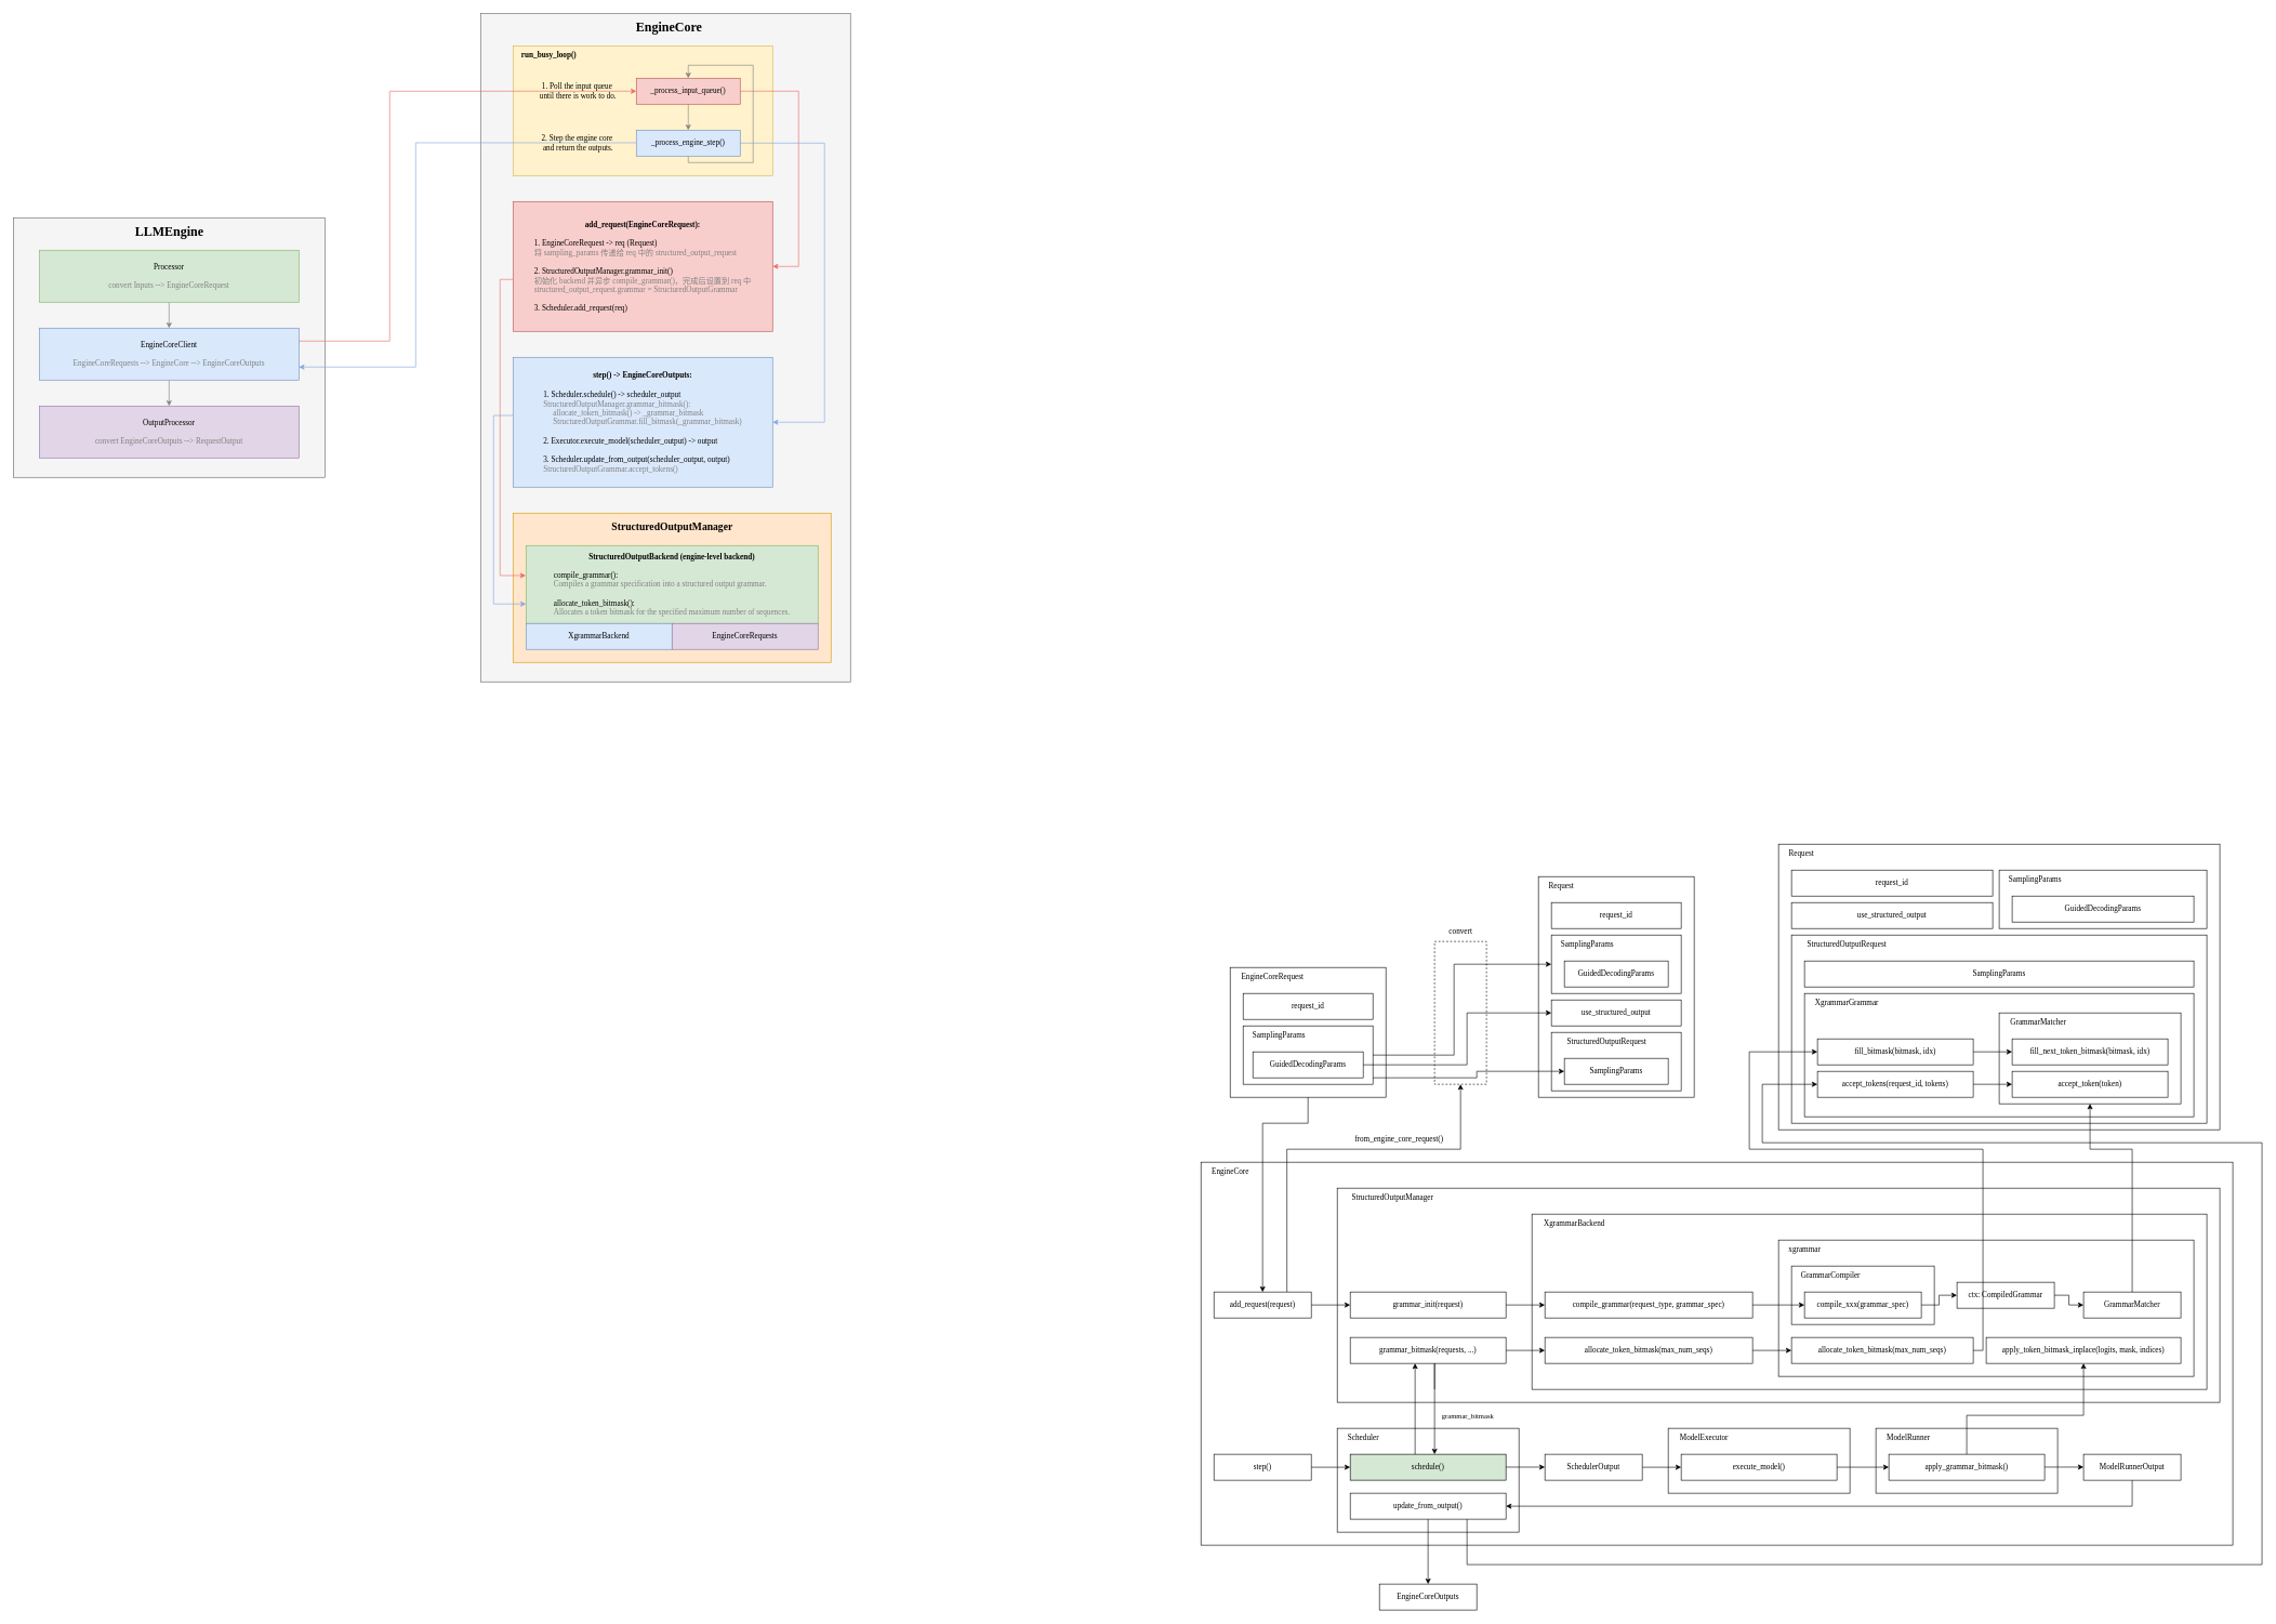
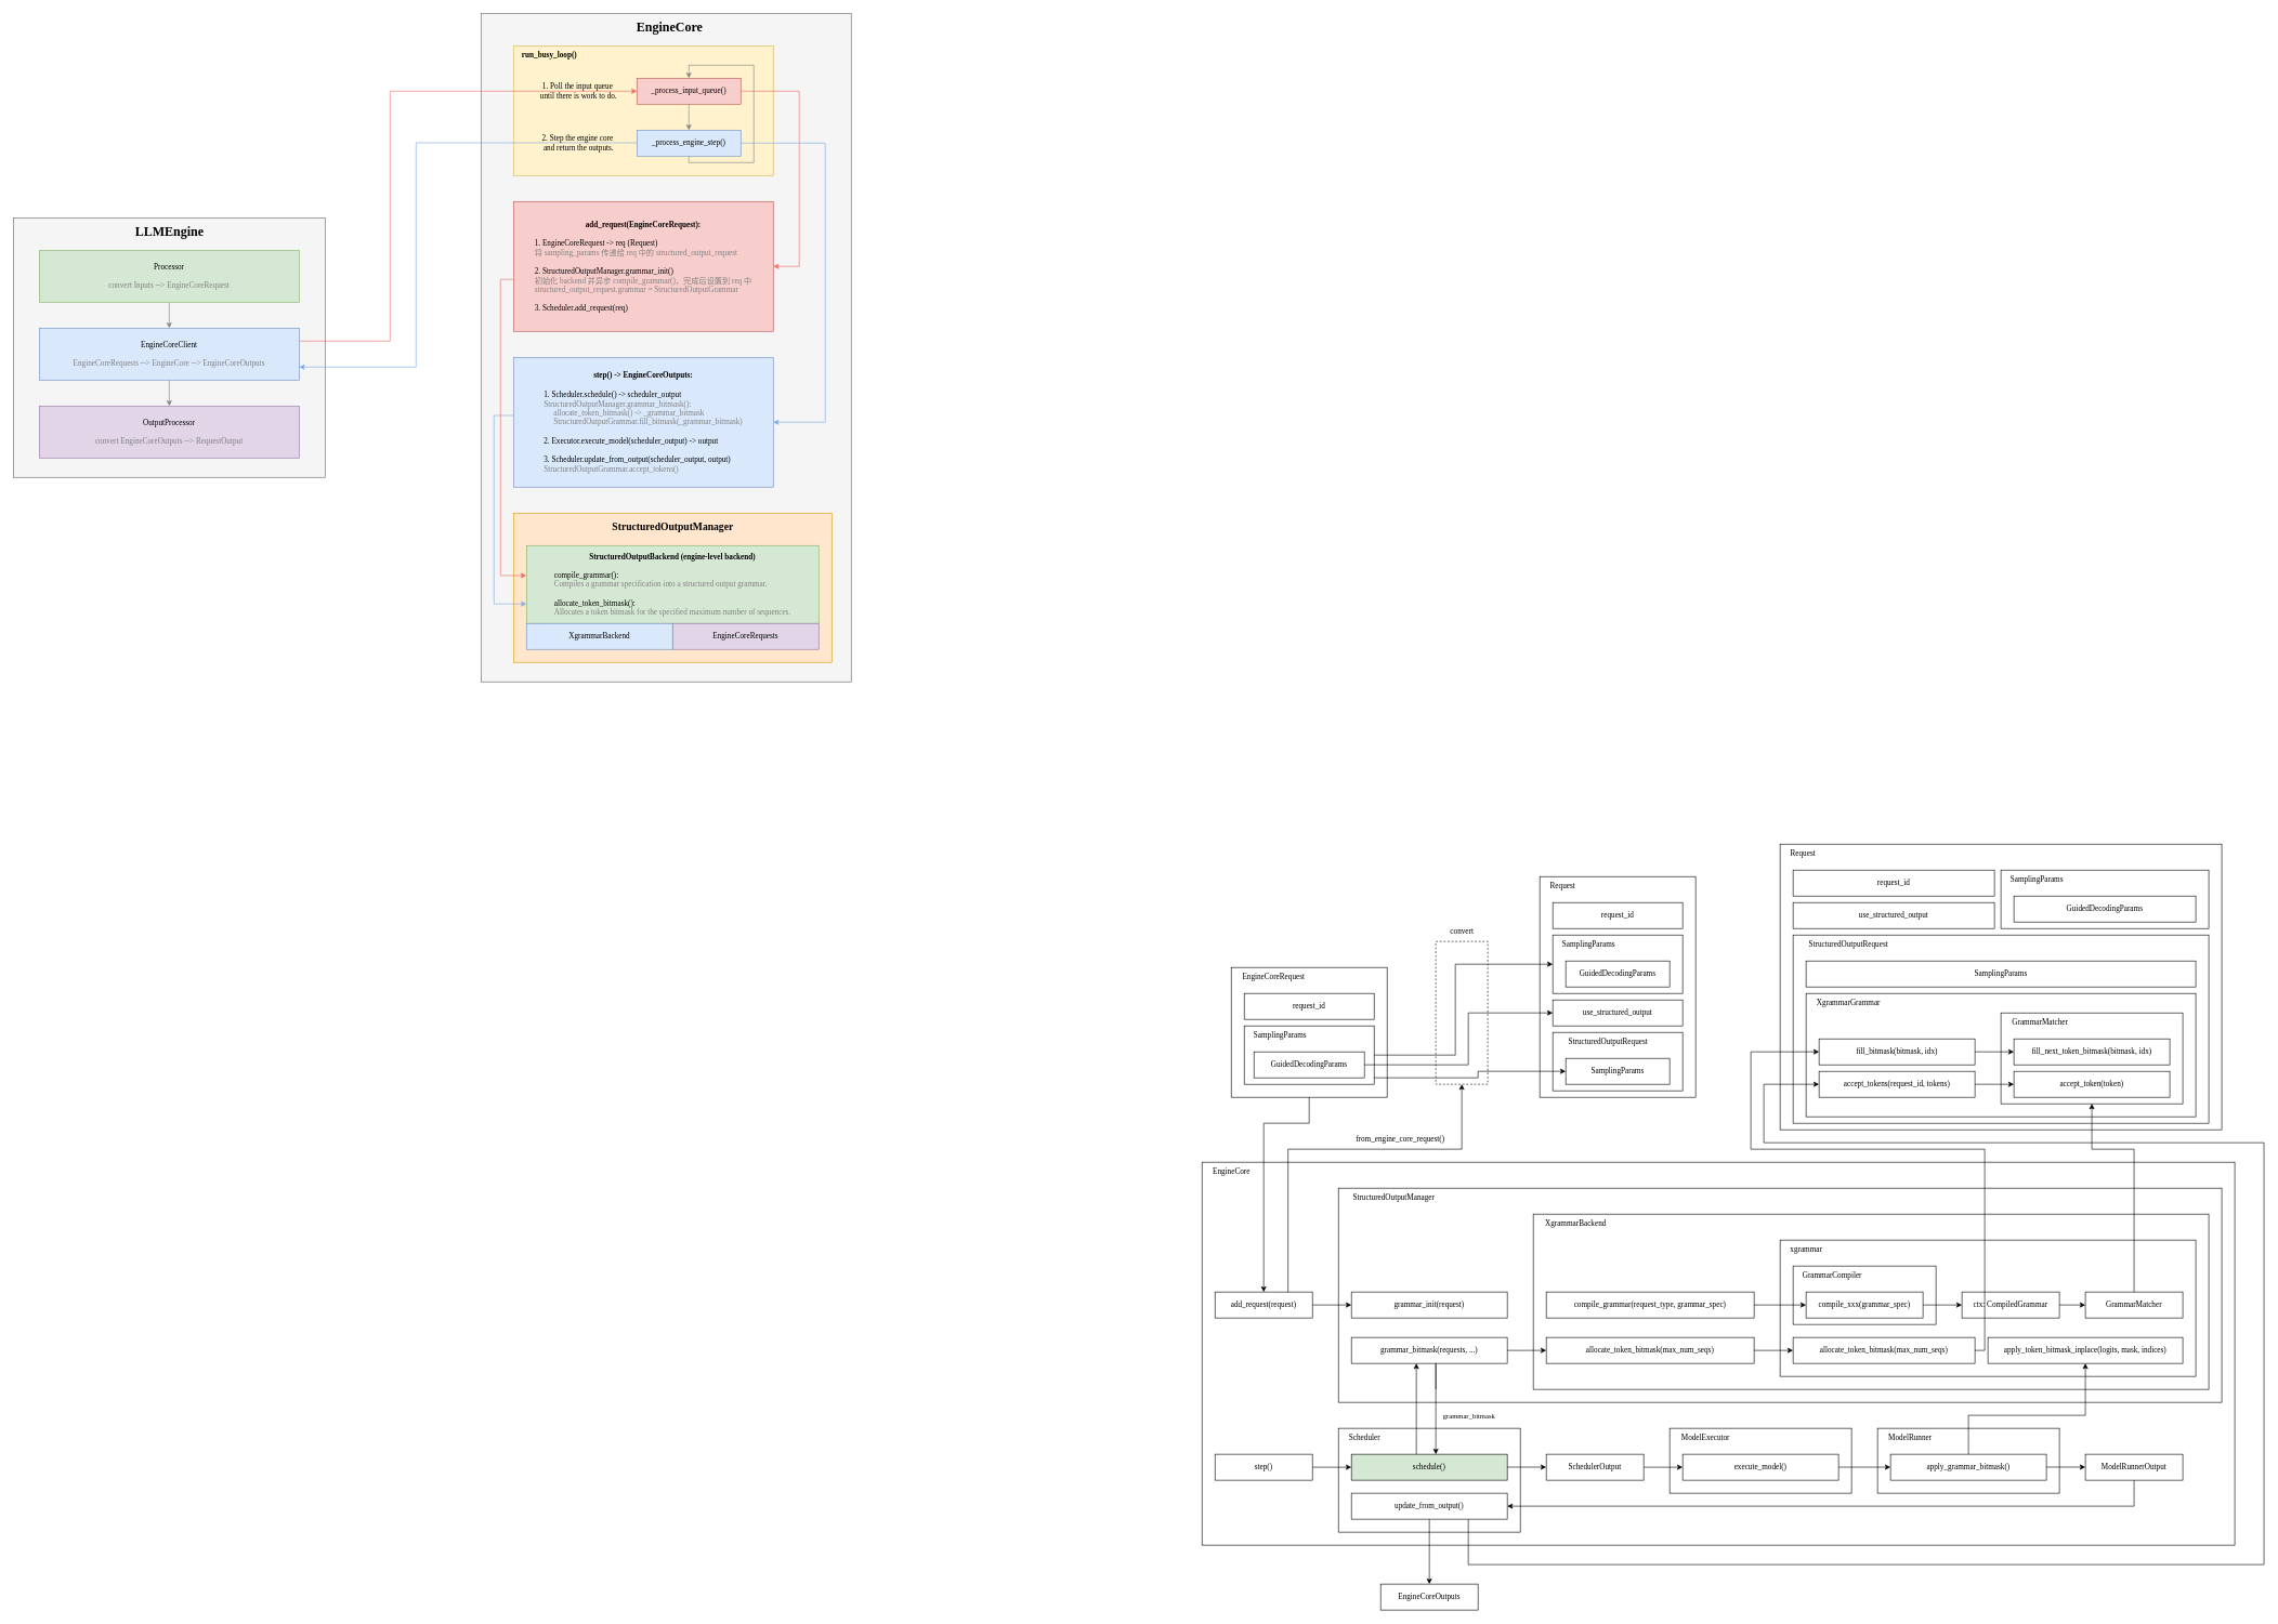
- <mxCell id="50" value="&lt;font face=&quot;Comic Sans MS&quot;&gt;ctx: CompiledGrammar&lt;/font&gt;" style="rounded=0;whiteSpace=wrap;html=1;" vertex="1" parent="1"><mxGeometry x="3015" y="1975" width="150" height="40" as="geometry" /></mxCell>
+ <mxCell id="50" value="&lt;font face=&quot;Comic Sans MS&quot;&gt;ctx: CompiledGrammar&lt;/font&gt;" style="rounded=0;whiteSpace=wrap;html=1;" vertex="1" parent="1"><mxGeometry x="3020" y="1990" width="150" height="40" as="geometry" /></mxCell>
- <mxCell id="38" style="edgeStyle=orthogonalEdgeStyle;rounded=0;orthogonalLoop=1;jettySize=auto;html=1;entryX=0;entryY=0.5;entryDx=0;entryDy=0;" edge="1" parent="1" source="39" target="42"><mxGeometry relative="1" as="geometry" /></mxCell>
